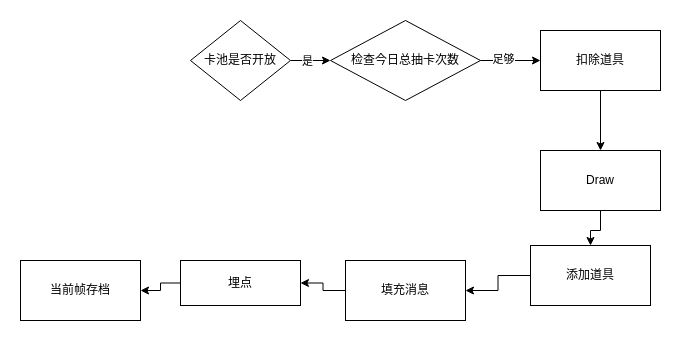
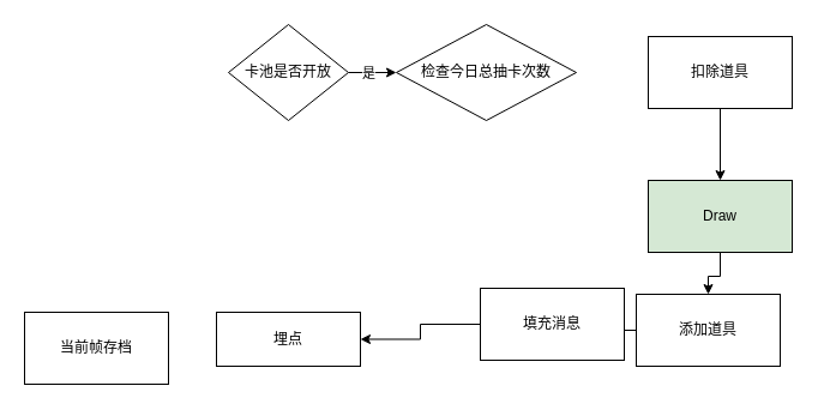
- <mxCell id="5" value="" style="edgeStyle=orthogonalEdgeStyle;rounded=0;orthogonalLoop=1;jettySize=auto;html=1;" edge="1" parent="1" source="7" target="9"><mxGeometry relative="1" as="geometry" /></mxCell>
- <mxCell id="6" value="足够" style="edgeLabel;html=1;align=center;verticalAlign=middle;resizable=0;points=[];" vertex="1" connectable="0" parent="5"><mxGeometry x="-0.267" y="2" relative="1" as="geometry"><mxPoint as="offset" /></mxGeometry></mxCell>
- <mxCell id="11" value="Draw" style="whiteSpace=wrap;html=1;" vertex="1" parent="1"><mxGeometry x="540" y="150" width="120" height="60" as="geometry" /></mxCell>
+ <mxCell id="11" value="Draw" style="whiteSpace=wrap;html=1;fillColor=#d5e8d4;" vertex="1" parent="1"><mxGeometry x="540" y="150" width="120" height="60" as="geometry" /></mxCell>
- <mxCell id="16" value="" style="edgeStyle=orthogonalEdgeStyle;rounded=0;orthogonalLoop=1;jettySize=auto;html=1;" edge="1" parent="1" source="17" target="18"><mxGeometry relative="1" as="geometry" /></mxCell>
- <mxCell id="15" value="填充消息" style="whiteSpace=wrap;html=1;" vertex="1" parent="1"><mxGeometry x="345" y="260" width="120" height="60" as="geometry" /></mxCell>
+ <mxCell id="15" value="填充消息" style="whiteSpace=wrap;html=1;" vertex="1" parent="1"><mxGeometry x="400" y="240" width="120" height="60" as="geometry" /></mxCell>
